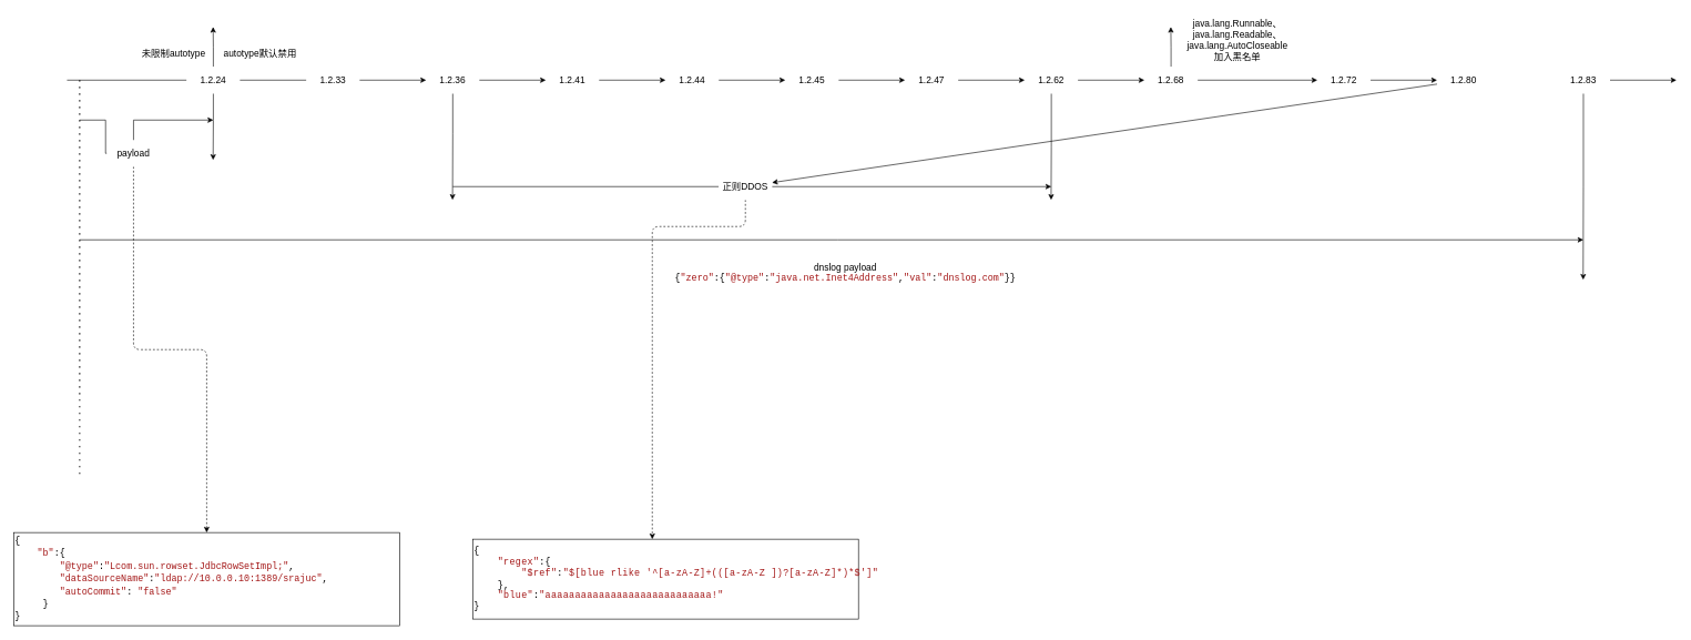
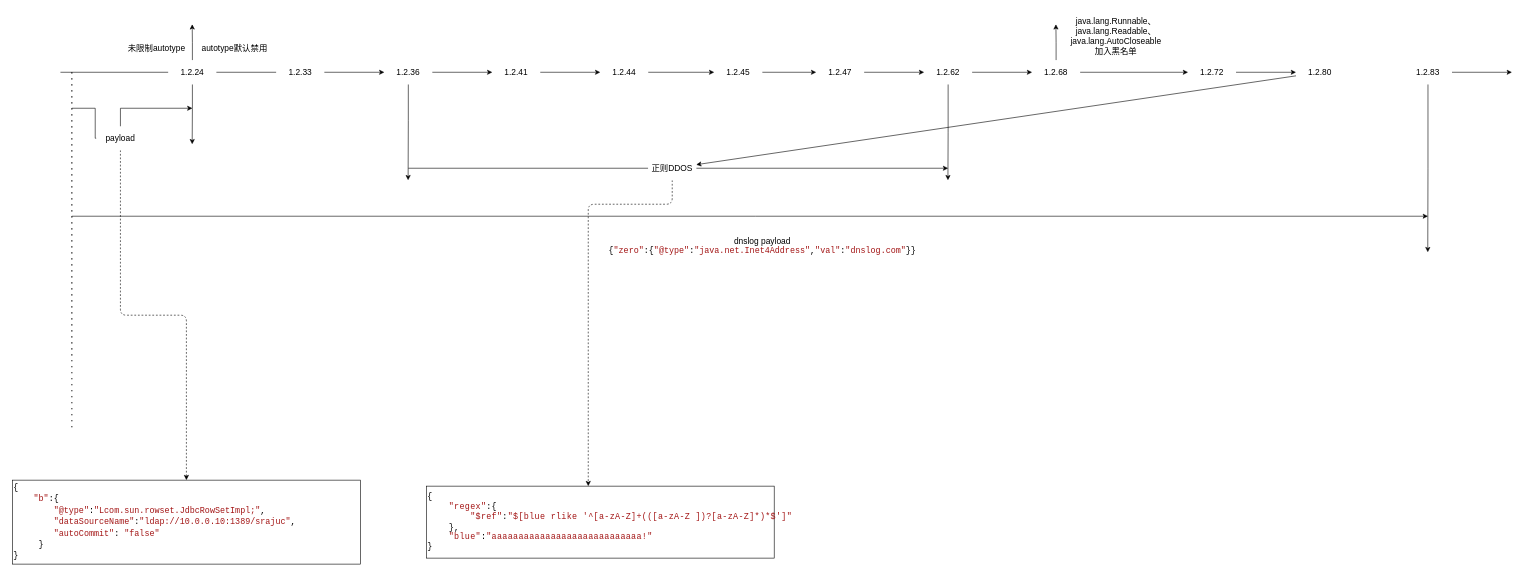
- <mxCell id="40" value="1.2.45" style="whiteSpace=wrap;html=1;fillColor=default;strokeColor=none;fontSize=14;" parent="1" vertex="1"><mxGeometry x="1180" y="100" width="80" height="40" as="geometry" /></mxCell>
+ <mxCell id="40" value="1.2.45" style="whiteSpace=wrap;html=1;fillColor=default;strokeColor=none;fontSize=14;" parent="1" vertex="1"><mxGeometry x="1190" y="100" width="80" height="40" as="geometry" /></mxCell>
